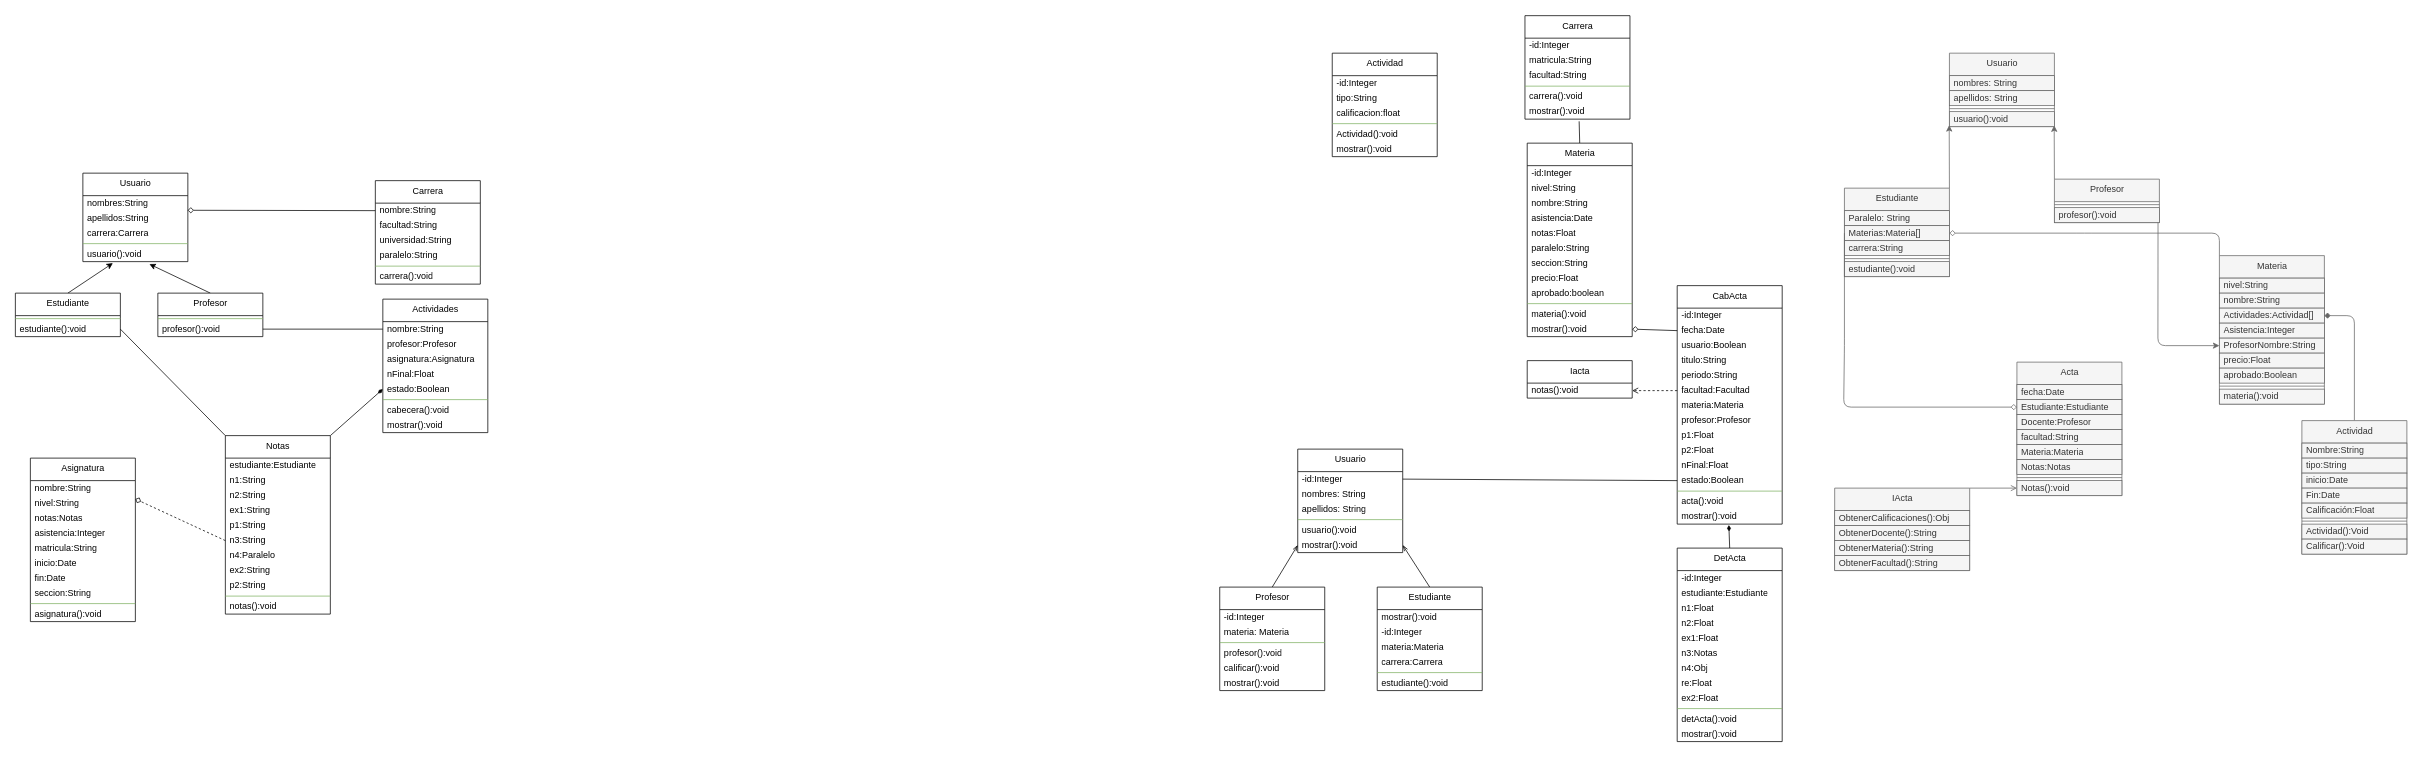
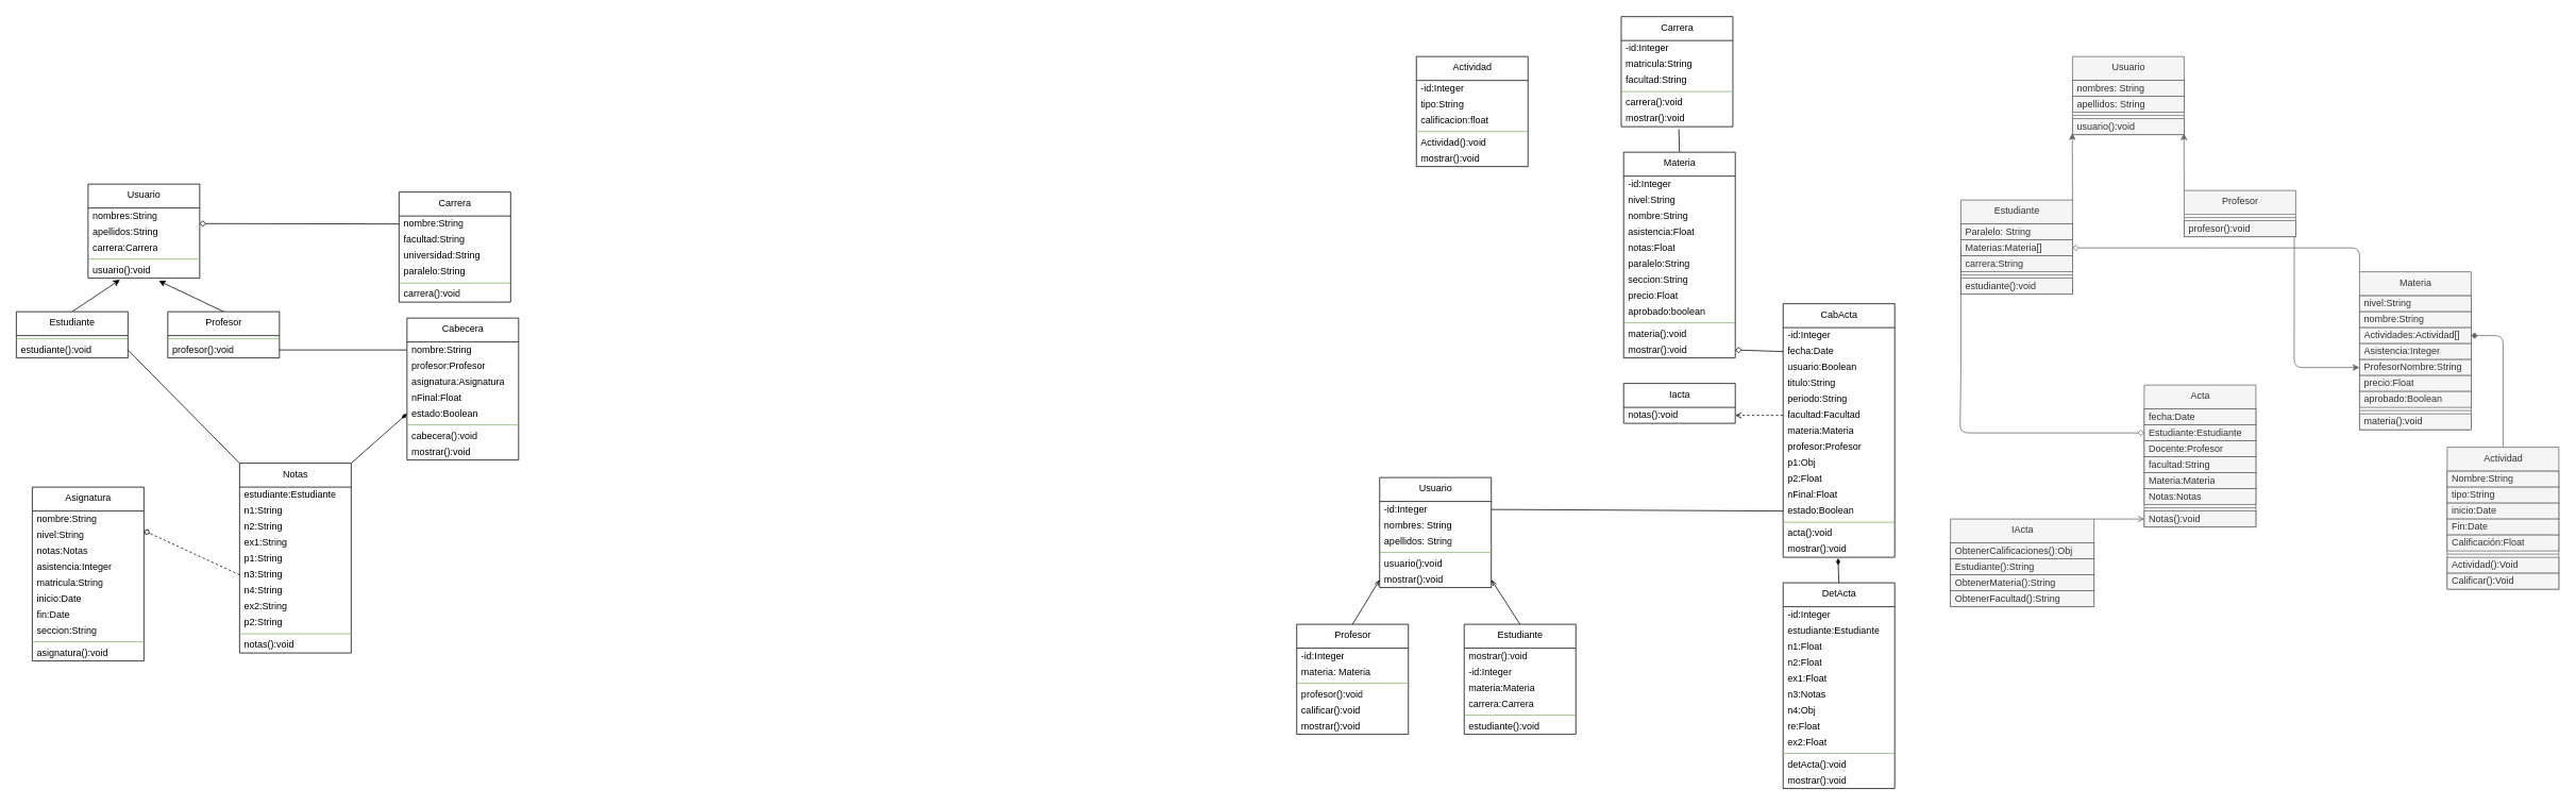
- <mxCell id="37" value="asistencia:Date" style="text;html=1;strokeColor=none;fillColor=none;align=left;verticalAlign=middle;spacingLeft=4;spacingRight=4;overflow=hidden;rotatable=0;points=[[0,0.5],[1,0.5]];portConstraint=eastwest;" parent="33" vertex="1"><mxGeometry y="90" width="140" height="20" as="geometry" /></mxCell>
+ <mxCell id="37" value="asistencia:Float" style="text;html=1;strokeColor=none;fillColor=none;align=left;verticalAlign=middle;spacingLeft=4;spacingRight=4;overflow=hidden;rotatable=0;points=[[0,0.5],[1,0.5]];portConstraint=eastwest;" parent="33" vertex="1"><mxGeometry y="90" width="140" height="20" as="geometry" /></mxCell>
- <mxCell id="189" value="Actividades" style="swimlane;fontStyle=0;align=center;verticalAlign=top;childLayout=stackLayout;horizontal=1;startSize=30;horizontalStack=0;resizeParent=1;resizeParentMax=0;resizeLast=0;collapsible=0;marginBottom=0;html=1;" vertex="1" parent="1"><mxGeometry x="510" y="398" width="140" height="178" as="geometry" /></mxCell>
+ <mxCell id="189" value="Cabecera" style="swimlane;fontStyle=0;align=center;verticalAlign=top;childLayout=stackLayout;horizontal=1;startSize=30;horizontalStack=0;resizeParent=1;resizeParentMax=0;resizeLast=0;collapsible=0;marginBottom=0;html=1;" vertex="1" parent="1"><mxGeometry x="510" y="398" width="140" height="178" as="geometry" /></mxCell>
- <mxCell id="57" value="p1:Float" style="text;html=1;strokeColor=none;fillColor=none;align=left;verticalAlign=middle;spacingLeft=4;spacingRight=4;overflow=hidden;rotatable=0;points=[[0,0.5],[1,0.5]];portConstraint=eastwest;" parent="48" vertex="1"><mxGeometry y="190" width="140" height="20" as="geometry" /></mxCell>
+ <mxCell id="57" value="p1:Obj" style="text;html=1;strokeColor=none;fillColor=none;align=left;verticalAlign=middle;spacingLeft=4;spacingRight=4;overflow=hidden;rotatable=0;points=[[0,0.5],[1,0.5]];portConstraint=eastwest;" parent="48" vertex="1"><mxGeometry y="190" width="140" height="20" as="geometry" /></mxCell>
- <mxCell id="139" value="ObtenerDocente():String" style="text;html=1;strokeColor=#666666;fillColor=#f5f5f5;align=left;verticalAlign=middle;spacingLeft=4;spacingRight=4;overflow=hidden;rotatable=0;points=[[0,0.5],[1,0.5]];portConstraint=eastwest;fontColor=#333333;" vertex="1" parent="137"><mxGeometry y="50" width="180" height="20" as="geometry" /></mxCell>
+ <mxCell id="139" value="Estudiante():String" style="text;html=1;strokeColor=#666666;fillColor=#f5f5f5;align=left;verticalAlign=middle;spacingLeft=4;spacingRight=4;overflow=hidden;rotatable=0;points=[[0,0.5],[1,0.5]];portConstraint=eastwest;fontColor=#333333;" vertex="1" parent="137"><mxGeometry y="50" width="180" height="20" as="geometry" /></mxCell>
- <mxCell id="157" value="n4:Paralelo" style="text;html=1;strokeColor=none;fillColor=none;align=left;verticalAlign=middle;spacingLeft=4;spacingRight=4;overflow=hidden;rotatable=0;points=[[0,0.5],[1,0.5]];portConstraint=eastwest;" vertex="1" parent="150"><mxGeometry y="150" width="140" height="20" as="geometry" /></mxCell>
+ <mxCell id="157" value="n4:String" style="text;html=1;strokeColor=none;fillColor=none;align=left;verticalAlign=middle;spacingLeft=4;spacingRight=4;overflow=hidden;rotatable=0;points=[[0,0.5],[1,0.5]];portConstraint=eastwest;" vertex="1" parent="150"><mxGeometry y="150" width="140" height="20" as="geometry" /></mxCell>
